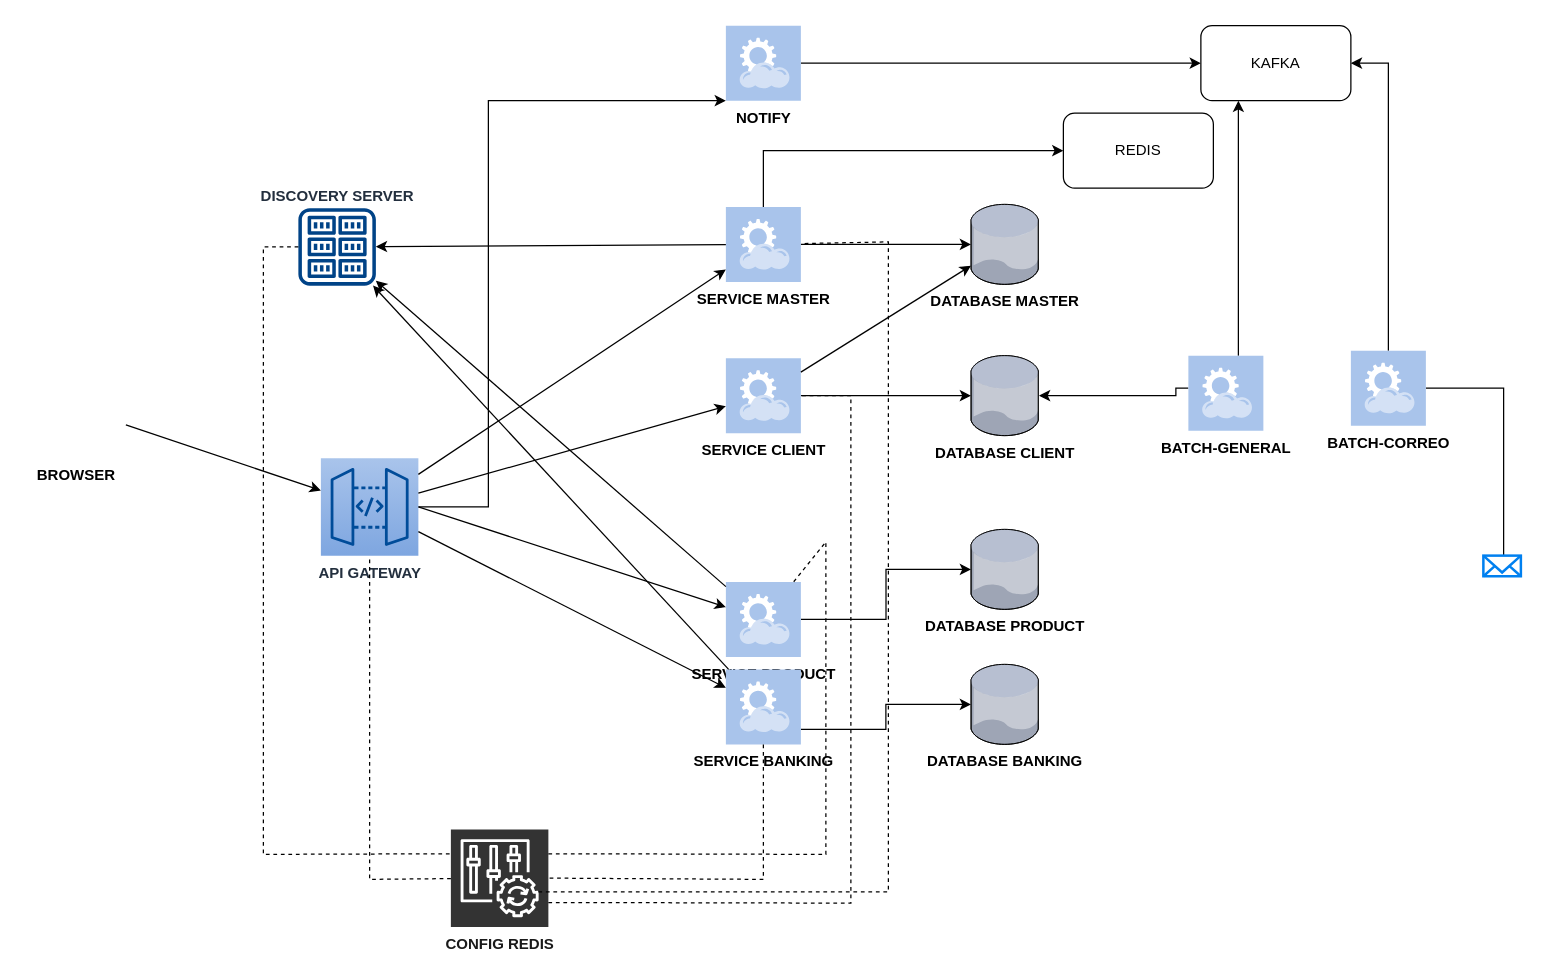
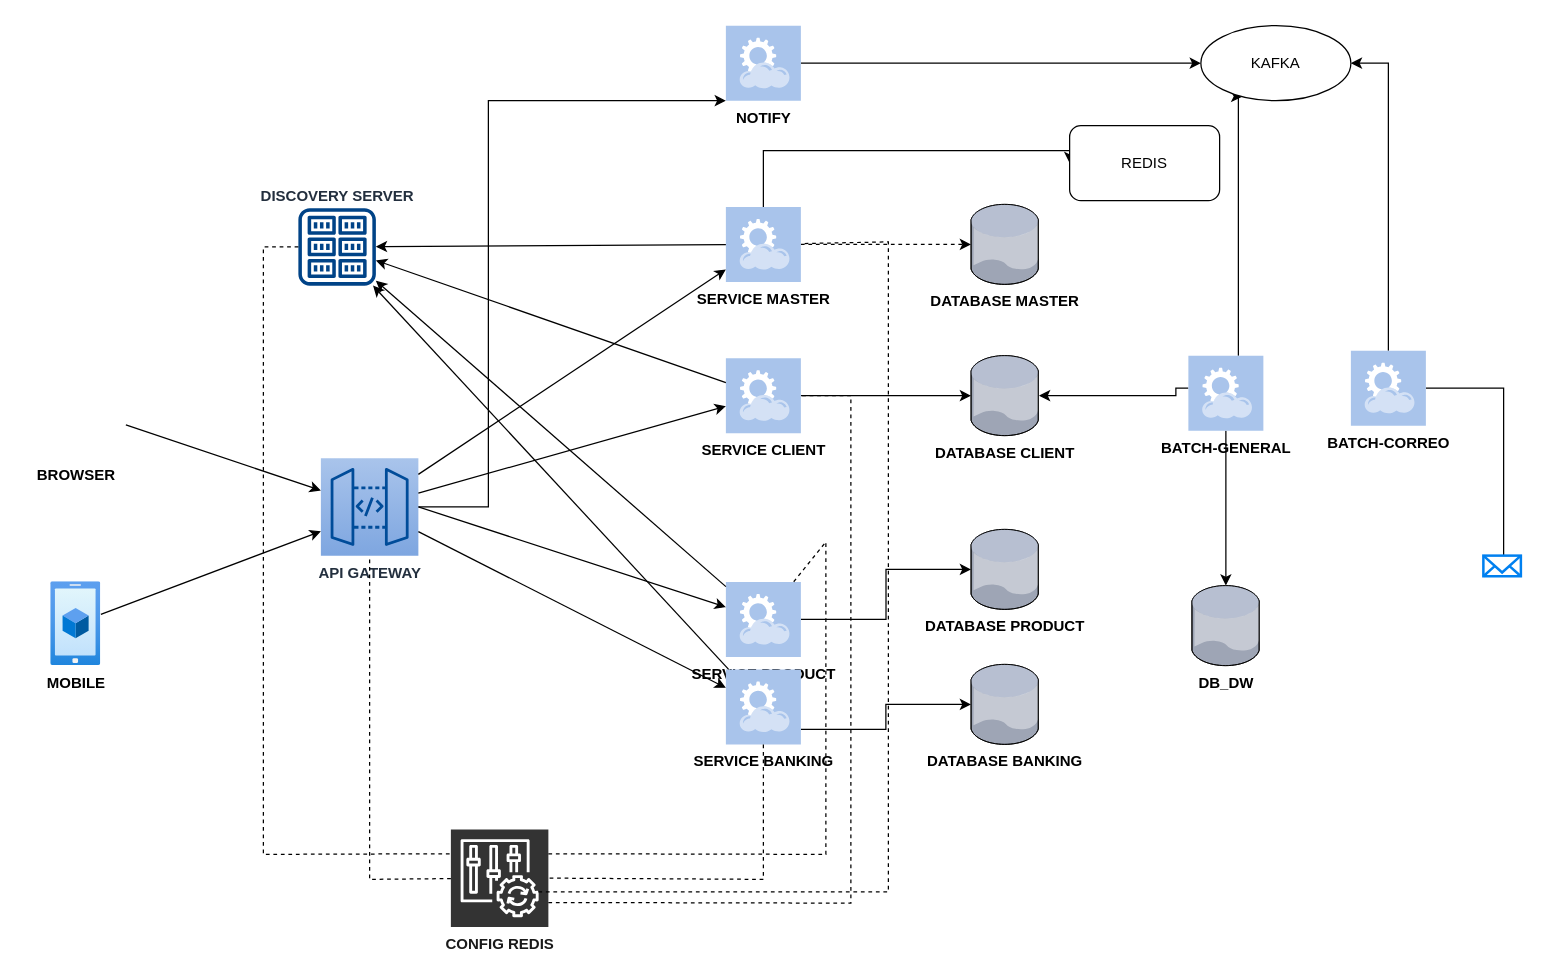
- <mxCell id="47" value="KAFKA" style="rounded=1;whiteSpace=wrap;html=1;" vertex="1" parent="1"><mxGeometry x="960" y="20" width="120" height="60" as="geometry" /></mxCell>
+ <mxCell id="47" value="KAFKA" style="ellipse;whiteSpace=wrap;html=1;" vertex="1" parent="1"><mxGeometry x="960" y="20" width="120" height="60" as="geometry" /></mxCell>
- <mxCell id="48" value="REDIS" style="rounded=1;whiteSpace=wrap;html=1;" vertex="1" parent="1"><mxGeometry x="850" width="120" height="60" as="geometry" y="90" /></mxCell>
+ <mxCell id="48" value="REDIS" style="rounded=1;whiteSpace=wrap;html=1;" vertex="1" parent="1"><mxGeometry x="855" y="100" width="120" height="60" as="geometry" /></mxCell>
- <mxCell id="5" style="edgeStyle=orthogonalEdgeStyle;rounded=0;orthogonalLoop=1;jettySize=auto;html=1;fontColor=#1A1A1A;" edge="1" parent="1" source="7" target="15"><mxGeometry relative="1" as="geometry" /></mxCell>
+ <mxCell id="5" style="edgeStyle=orthogonalEdgeStyle;rounded=0;orthogonalLoop=1;jettySize=auto;html=1;fontColor=#1A1A1A;dashed=1;" edge="1" parent="1" source="7" target="15"><mxGeometry relative="1" as="geometry" /></mxCell>
- <mxCell id="24" value="" style="endArrow=classic;html=1;rounded=0;" edge="1" parent="1" source="9" target="15"><mxGeometry width="50" height="50" relative="1" as="geometry"><mxPoint x="420" y="403" as="sourcePoint" /><mxPoint x="300" y="193" as="targetPoint" /></mxGeometry></mxCell>
+ <mxCell id="24" value="" style="endArrow=classic;html=1;rounded=0;" edge="1" parent="1" source="9" target="22"><mxGeometry width="50" height="50" relative="1" as="geometry"><mxPoint x="420" y="403" as="sourcePoint" /><mxPoint x="300" y="193" as="targetPoint" /></mxGeometry></mxCell>
+ <mxCell id="42" style="edgeStyle=orthogonalEdgeStyle;rounded=0;orthogonalLoop=1;jettySize=auto;html=1;" edge="1" parent="1" source="43" target="49"><mxGeometry relative="1" as="geometry" /></mxCell>
+ <mxCell id="30" value="" style="endArrow=classic;html=1;rounded=0;entryX=0;entryY=0.75;entryDx=0;entryDy=0;entryPerimeter=0;" edge="1" parent="1" source="28" target="3"><mxGeometry width="50" height="50" relative="1" as="geometry"><mxPoint x="420" y="523" as="sourcePoint" /><mxPoint x="470" y="473" as="targetPoint" /></mxGeometry></mxCell>
+ <mxCell id="28" value="&lt;b&gt;MOBILE&lt;/b&gt;" style="aspect=fixed;html=1;points=[];align=center;image;fontSize=12;image=img/lib/azure2/general/Mobile.svg;fillColor=#1A1A1A;gradientColor=none;" vertex="1" parent="1"><mxGeometry x="40" y="465" width="40" height="67" as="geometry" /></mxCell>
+ <mxCell id="49" value="&lt;b&gt;DB_DW&lt;br&gt;&lt;/b&gt;" style="verticalLabelPosition=bottom;sketch=0;aspect=fixed;html=1;verticalAlign=top;strokeColor=none;align=center;outlineConnect=0;shape=mxgraph.citrix.database;" vertex="1" parent="1"><mxGeometry x="952.8" y="468" width="54.4" height="64" as="geometry" /></mxCell>
